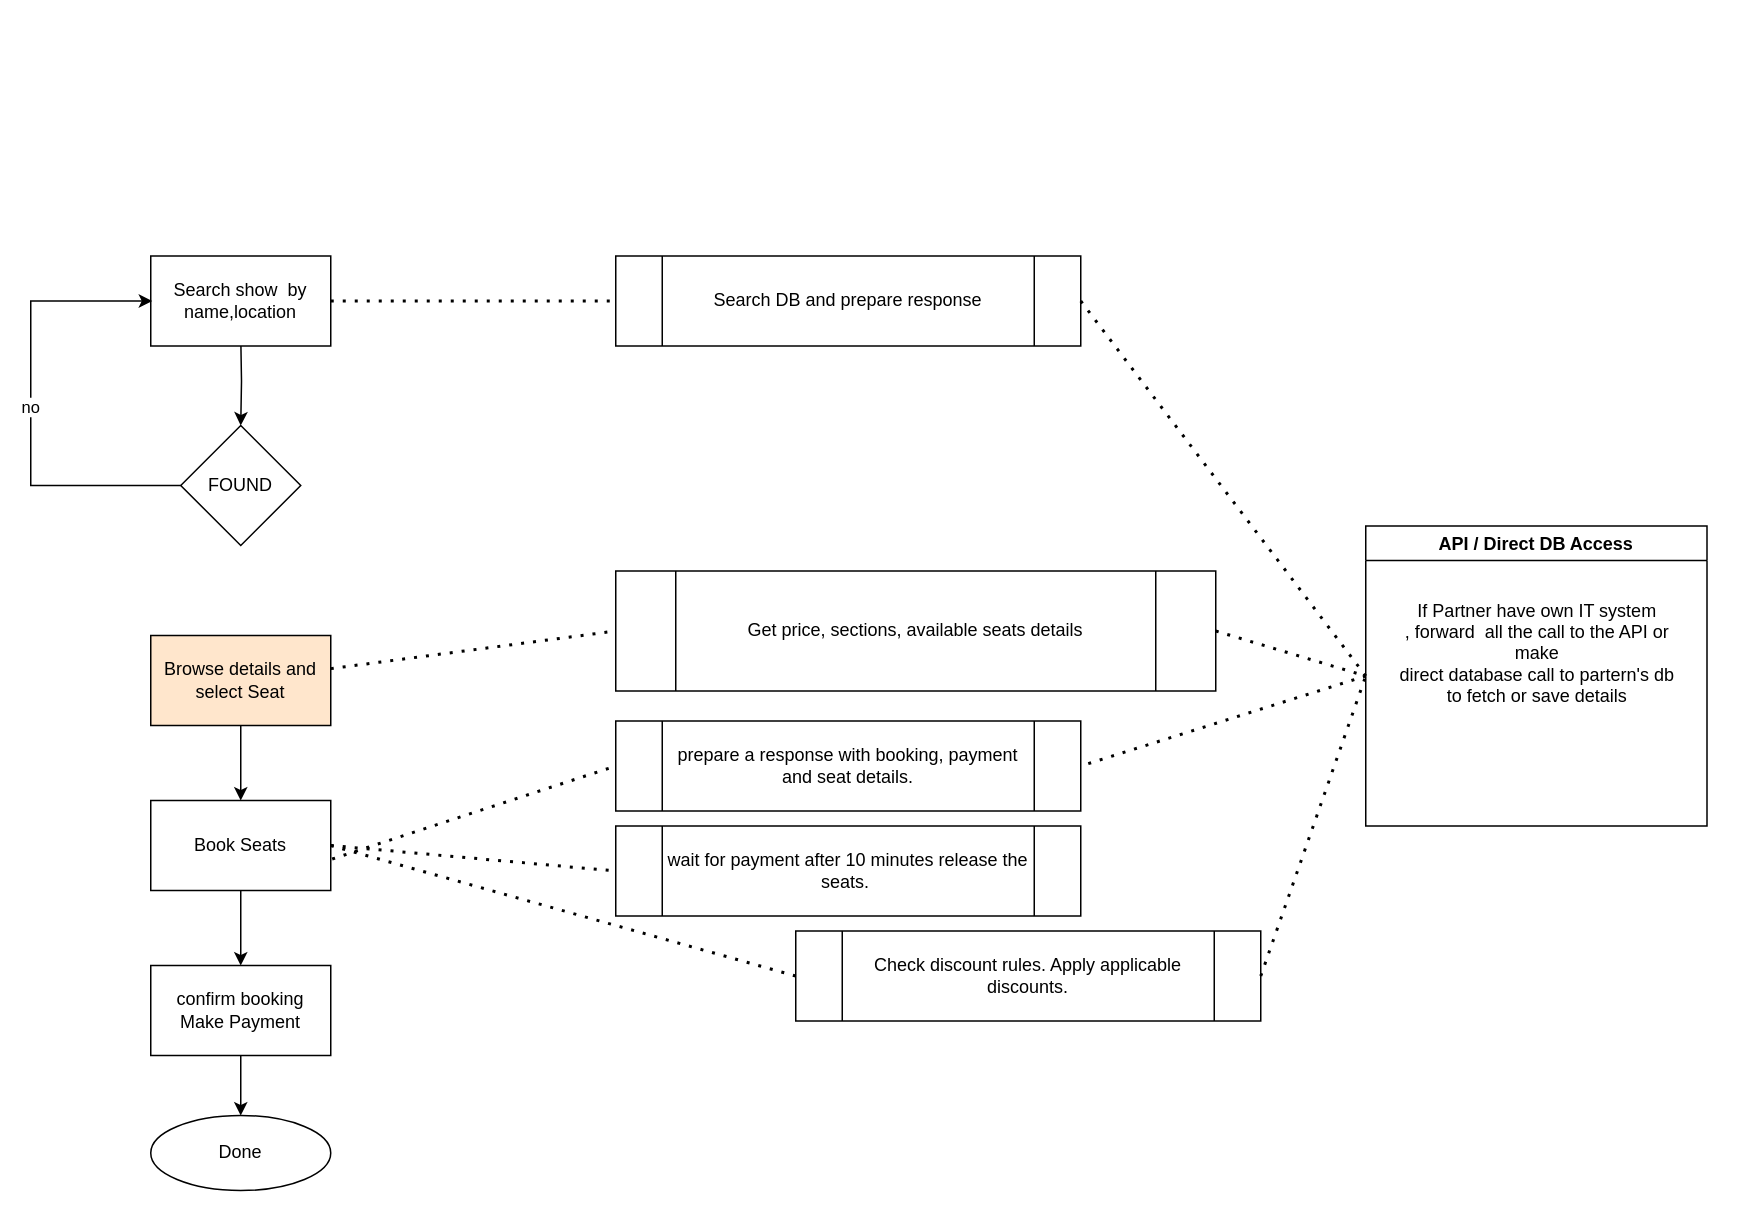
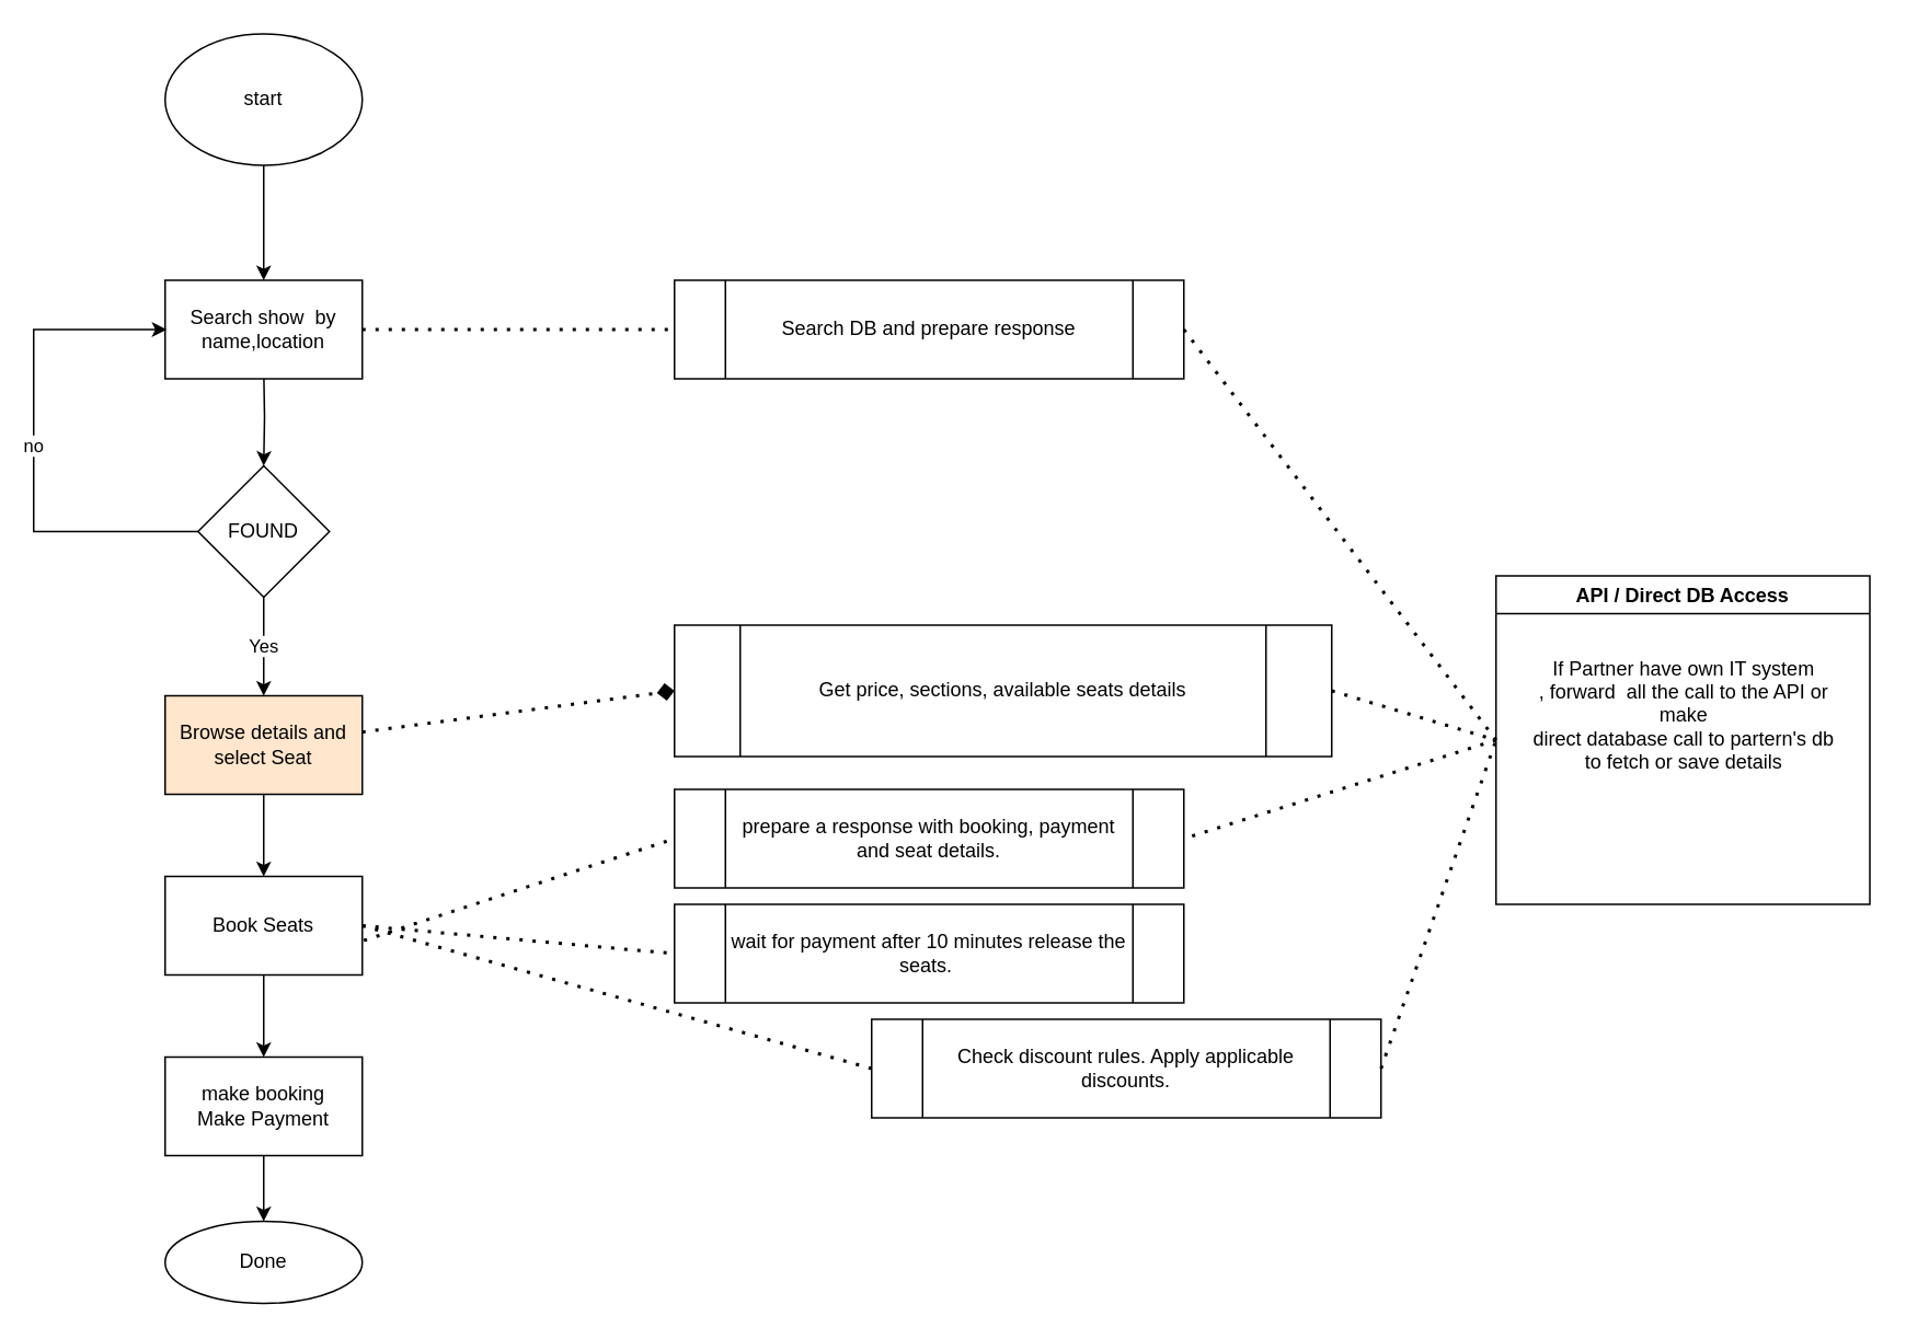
+ <mxCell id="15" value="start" style="ellipse;whiteSpace=wrap;html=1;" vertex="1" parent="1"><mxGeometry x="100" y="20" width="120" height="80" as="geometry" /></mxCell>
+ <mxCell id="14" value="" style="edgeStyle=orthogonalEdgeStyle;rounded=0;orthogonalLoop=1;jettySize=auto;html=1;" edge="1" parent="1" source="15" target="3"><mxGeometry relative="1" as="geometry" /></mxCell>
+ <mxCell id="6" value="Yes" style="edgeStyle=orthogonalEdgeStyle;rounded=0;orthogonalLoop=1;jettySize=auto;html=1;entryX=0.5;entryY=0;entryDx=0;entryDy=0;" edge="1" parent="1" source="8" target="5"><mxGeometry relative="1" as="geometry" /></mxCell>
- <mxCell id="18" value="" style="endArrow=none;dashed=1;html=1;dashPattern=1 3;strokeWidth=2;rounded=0;entryX=0;entryY=0.5;entryDx=0;entryDy=0;" edge="1" parent="1" source="5" target="17"><mxGeometry width="50" height="50" relative="1" as="geometry"><mxPoint x="530" y="580" as="sourcePoint" /><mxPoint x="580" y="530" as="targetPoint" /></mxGeometry></mxCell>
+ <mxCell id="18" value="" style="endArrow=diamond;dashed=1;html=1;dashPattern=1 3;strokeWidth=2;rounded=0;entryX=0;entryY=0.5;entryDx=0;entryDy=0;" edge="1" parent="1" source="5" target="17"><mxGeometry width="50" height="50" relative="1" as="geometry"><mxPoint x="530" y="580" as="sourcePoint" /><mxPoint x="580" y="530" as="targetPoint" /></mxGeometry></mxCell>
- <mxCell id="12" value="confirm booking&lt;br&gt;Make Payment" style="whiteSpace=wrap;html=1;" vertex="1" parent="1"><mxGeometry x="100" y="643" width="120" height="60" as="geometry" /></mxCell>
+ <mxCell id="12" value="make booking&lt;br&gt;Make Payment" style="whiteSpace=wrap;html=1;" vertex="1" parent="1"><mxGeometry x="100" y="643" width="120" height="60" as="geometry" /></mxCell>
